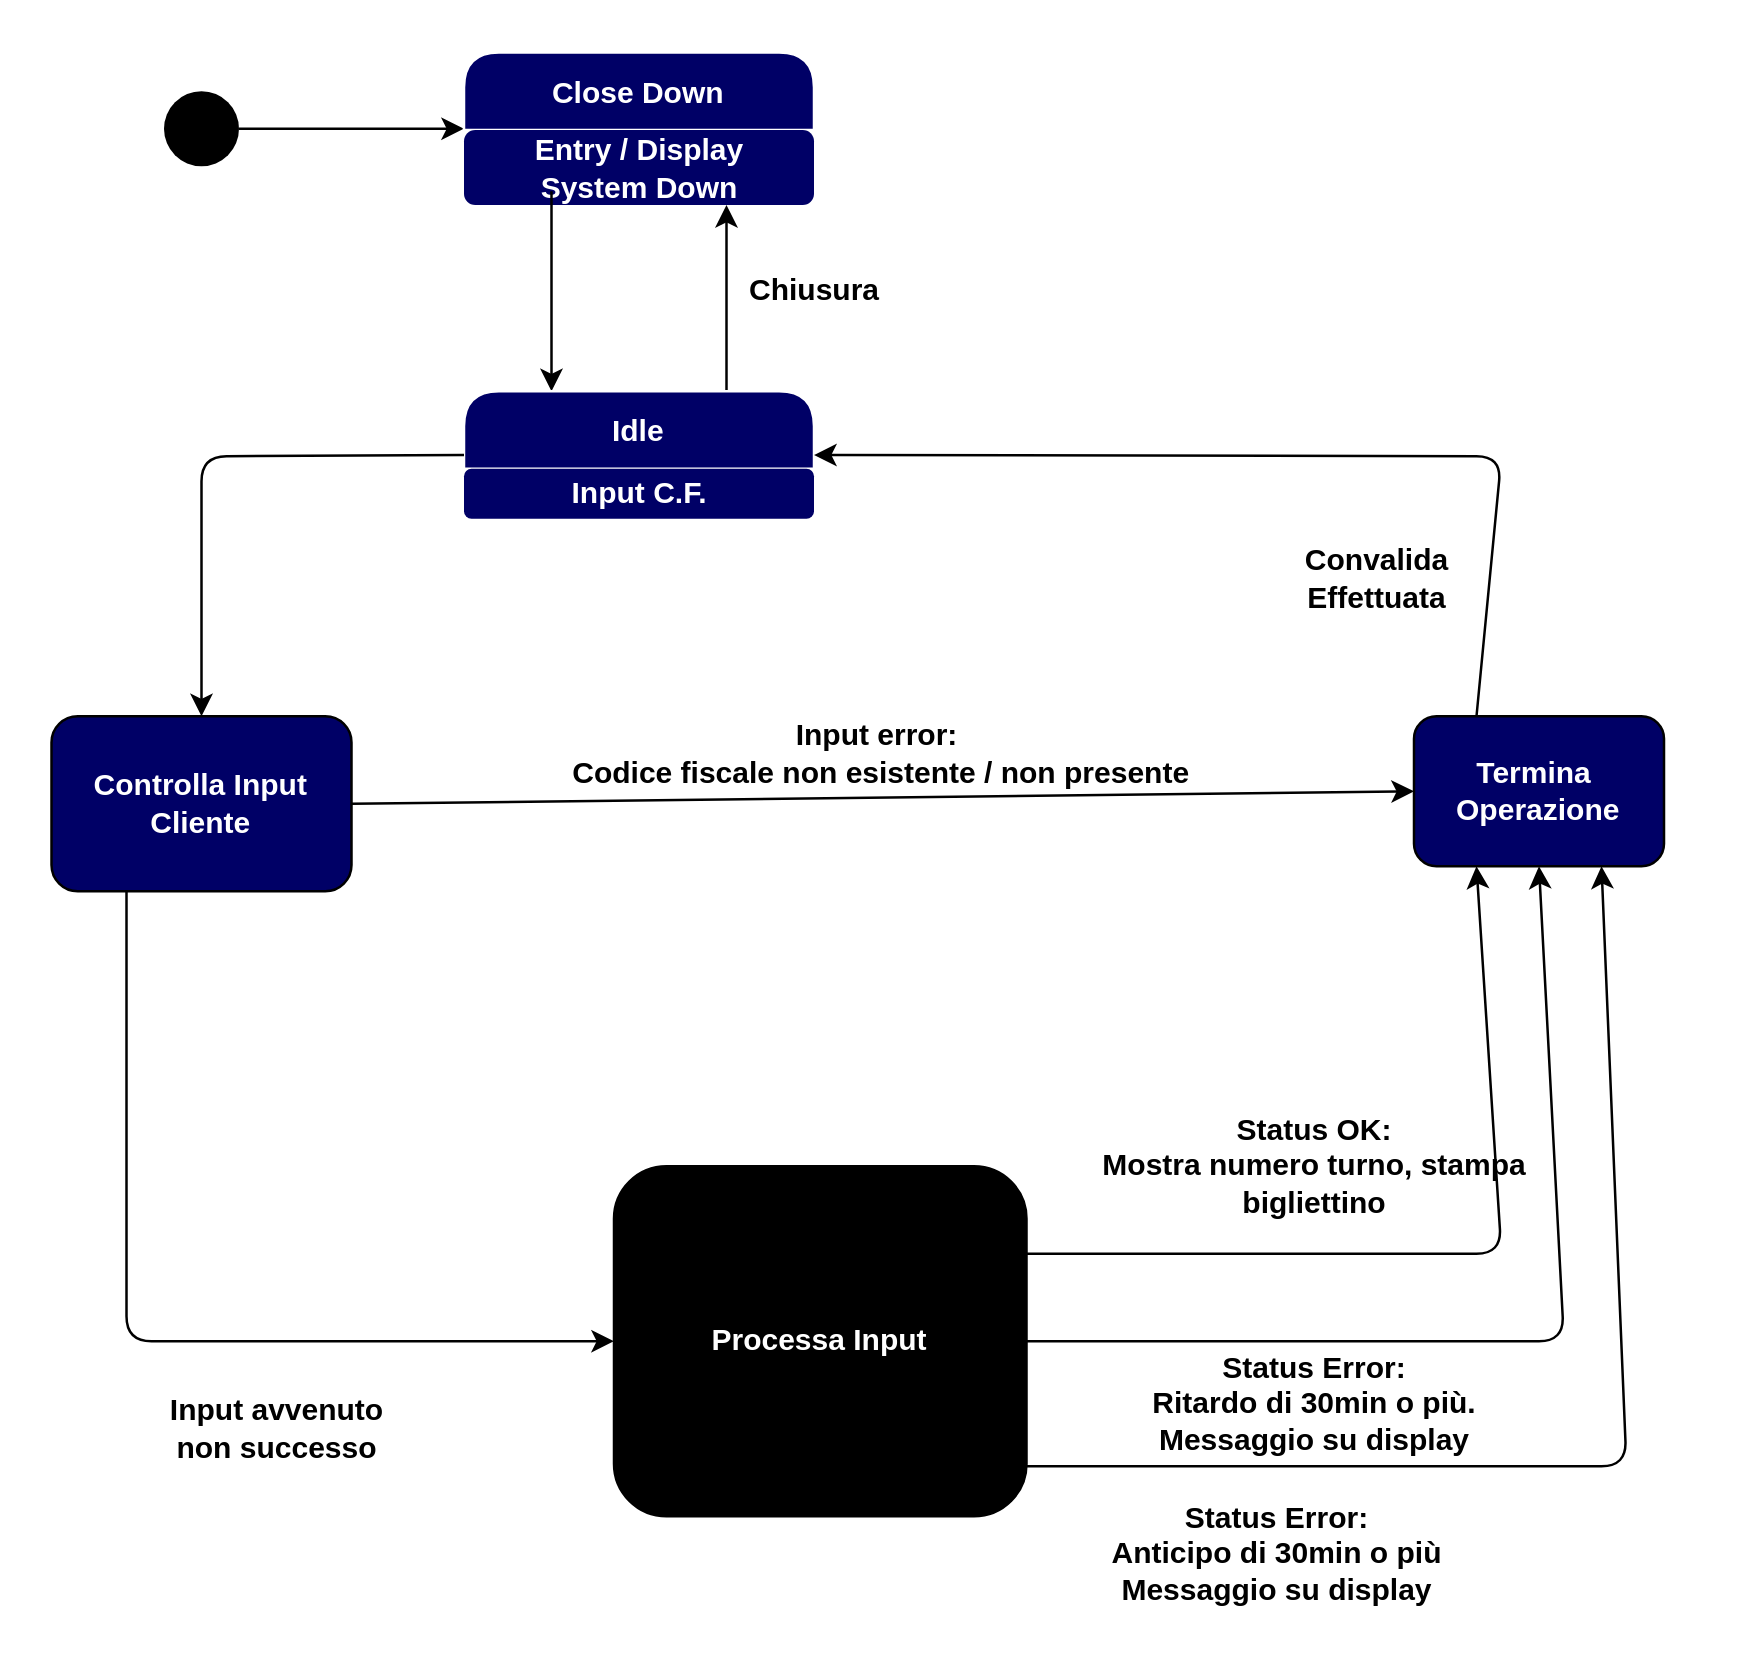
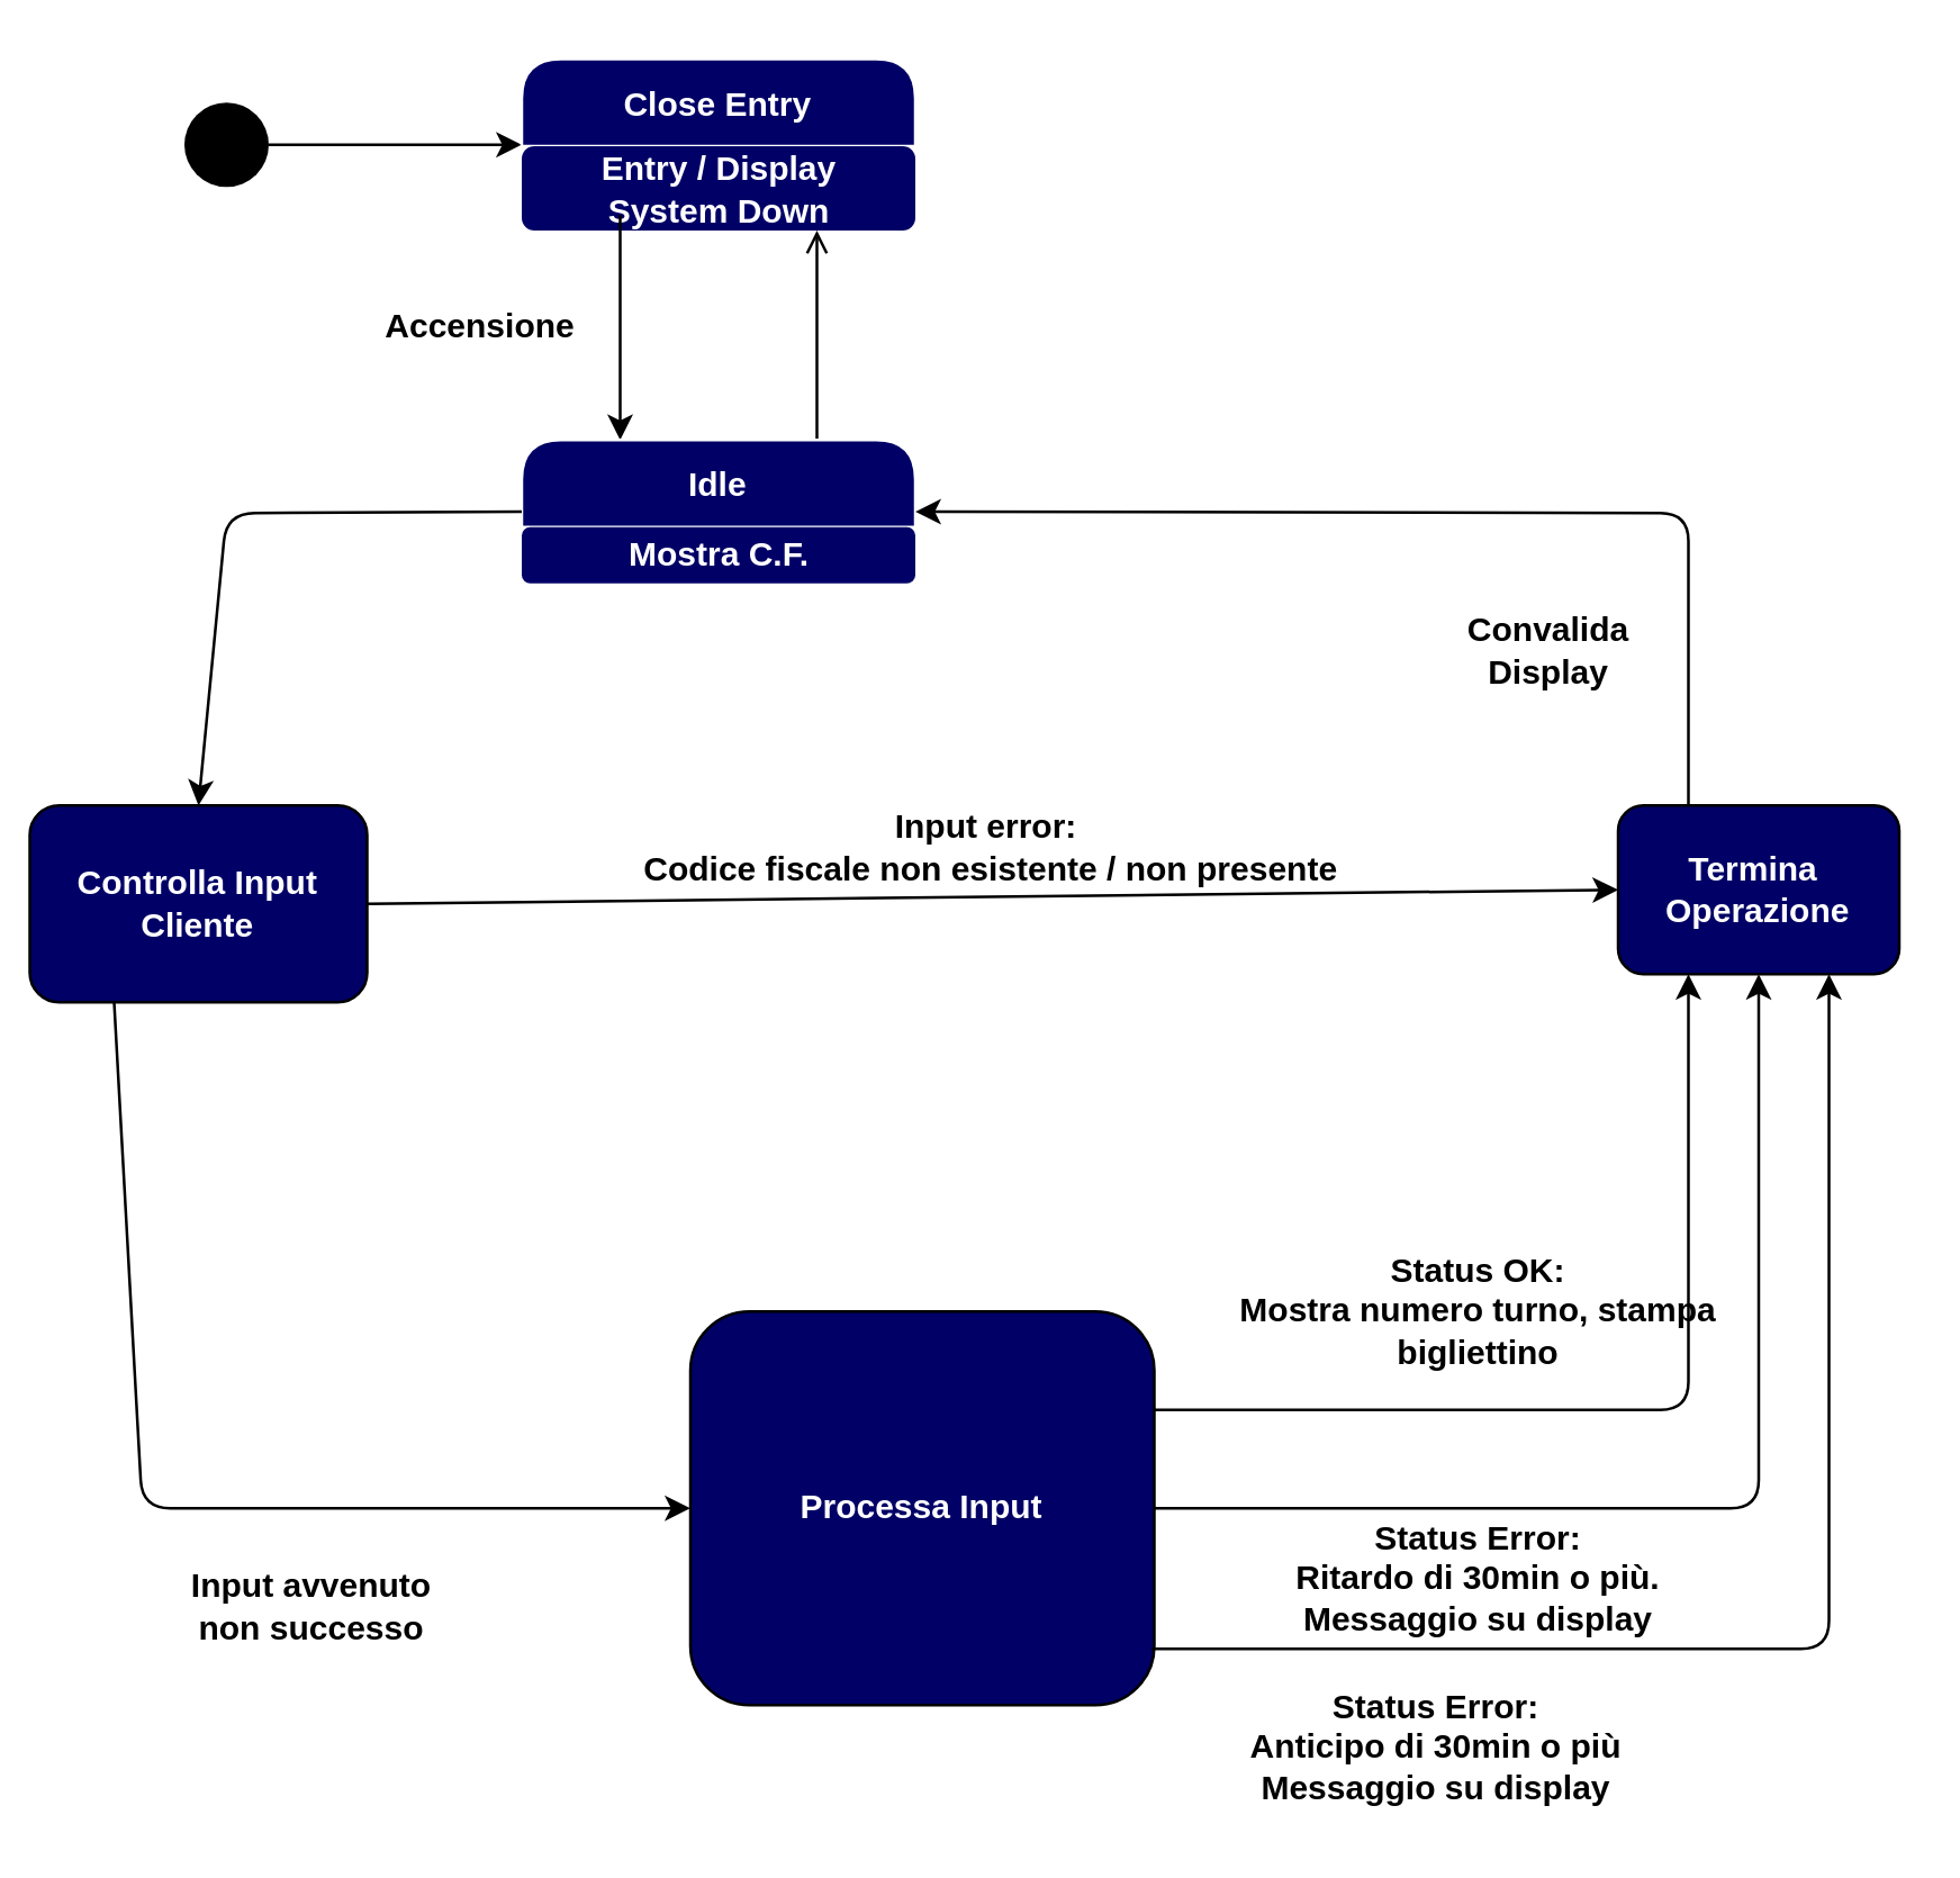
- <mxCell id="4" value="Close Down" style="swimlane;fontStyle=1;childLayout=stackLayout;horizontal=1;startSize=31;horizontalStack=0;resizeParent=1;resizeParentMax=0;resizeLast=0;collapsible=1;marginBottom=0;rounded=1;fillColor=#000066;fontColor=#FFFFFF;swimlaneLine=1;strokeColor=#FFFFFF;" vertex="1" parent="1"><mxGeometry x="185" y="20.5" width="140" height="61" as="geometry" /></mxCell>
+ <mxCell id="4" value="Close Entry" style="swimlane;fontStyle=1;childLayout=stackLayout;horizontal=1;startSize=31;horizontalStack=0;resizeParent=1;resizeParentMax=0;resizeLast=0;collapsible=1;marginBottom=0;rounded=1;fillColor=#000066;fontColor=#FFFFFF;swimlaneLine=1;strokeColor=#FFFFFF;" vertex="1" parent="1"><mxGeometry x="185" y="20.5" width="140" height="61" as="geometry" /></mxCell>
- <mxCell id="7" value="" style="endArrow=classic;html=1;entryX=0.75;entryY=1;entryDx=0;entryDy=0;exitX=0.75;exitY=0;exitDx=0;exitDy=0;entryPerimeter=0;" edge="1" parent="1" source="11" target="5"><mxGeometry width="50" height="50" relative="1" as="geometry"><mxPoint x="290" y="156" as="sourcePoint" /><mxPoint x="285" y="186" as="targetPoint" /></mxGeometry></mxCell>
+ <mxCell id="7" value="" style="endArrow=open;html=1;entryX=0.75;entryY=1;entryDx=0;entryDy=0;exitX=0.75;exitY=0;exitDx=0;exitDy=0;entryPerimeter=0;" edge="1" parent="1" source="11" target="5"><mxGeometry width="50" height="50" relative="1" as="geometry"><mxPoint x="290" y="156" as="sourcePoint" /><mxPoint x="285" y="186" as="targetPoint" /></mxGeometry></mxCell>
+ <mxCell id="9" value="Accensione" style="text;html=1;align=center;verticalAlign=middle;resizable=0;points=[];autosize=1;fontStyle=1" vertex="1" parent="1"><mxGeometry x="130" y="106" width="80" height="20" as="geometry" /></mxCell>
- <mxCell id="8" value="Chiusura" style="text;html=1;align=center;verticalAlign=middle;resizable=0;points=[];autosize=1;fontStyle=1" vertex="1" parent="1"><mxGeometry x="290" y="106" width="70" height="20" as="geometry" /></mxCell>
- <mxCell id="12" value="Input C.F." style="text;html=1;align=center;verticalAlign=middle;resizable=0;points=[];autosize=1;fillColor=#000066;fontColor=#FFFFFF;fontStyle=1;rounded=1;" vertex="1" parent="11"><mxGeometry y="31" width="140" height="20" as="geometry" /></mxCell>
+ <mxCell id="12" value="Mostra C.F." style="text;html=1;align=center;verticalAlign=middle;resizable=0;points=[];autosize=1;fillColor=#000066;fontColor=#FFFFFF;fontStyle=1;rounded=1;" vertex="1" parent="11"><mxGeometry y="31" width="140" height="20" as="geometry" /></mxCell>
- <mxCell id="22" value="Convalida &lt;br&gt;Effettuata" style="text;html=1;align=center;verticalAlign=middle;resizable=0;points=[];autosize=1;fontStyle=1" vertex="1" parent="1"><mxGeometry x="515" y="216" width="70" height="30" as="geometry" /></mxCell>
+ <mxCell id="22" value="Convalida &lt;br&gt;Display" style="text;html=1;align=center;verticalAlign=middle;resizable=0;points=[];autosize=1;fontStyle=1" vertex="1" parent="1"><mxGeometry x="515" y="216" width="70" height="30" as="geometry" /></mxCell>
- <mxCell id="19" value="Termina&amp;nbsp;&lt;br&gt;Operazione" style="rounded=1;whiteSpace=wrap;html=1;fillColor=#000066;fontColor=#FFFFFF;fontStyle=1" vertex="1" parent="1"><mxGeometry x="565" y="286" width="100" height="60" as="geometry" /></mxCell>
+ <mxCell id="19" value="Termina&amp;nbsp;&lt;br&gt;Operazione" style="rounded=1;whiteSpace=wrap;html=1;fillColor=#000066;fontColor=#FFFFFF;fontStyle=1" vertex="1" parent="1"><mxGeometry x="575" y="286" width="100" height="60" as="geometry" /></mxCell>
- <mxCell id="14" value="Controlla Input&lt;br&gt;Cliente" style="rounded=1;whiteSpace=wrap;html=1;fillColor=#000066;fontColor=#FFFFFF;fontStyle=1" vertex="1" parent="1"><mxGeometry x="20" y="286" width="120" height="70" as="geometry" /></mxCell>
+ <mxCell id="14" value="Controlla Input&lt;br&gt;Cliente" style="rounded=1;whiteSpace=wrap;html=1;fillColor=#000066;fontColor=#FFFFFF;fontStyle=1" vertex="1" parent="1"><mxGeometry x="10" y="286" width="120" height="70" as="geometry" /></mxCell>
- <mxCell id="16" value="Processa Input" style="rounded=1;whiteSpace=wrap;html=1;fillColor=#000000;fontColor=#FFFFFF;fontStyle=1;align=center;" vertex="1" parent="1"><mxGeometry x="245" y="466" width="165" height="140" as="geometry" /></mxCell>
+ <mxCell id="16" value="Processa Input" style="rounded=1;whiteSpace=wrap;html=1;fillColor=#000066;fontColor=#FFFFFF;fontStyle=1;align=center;" vertex="1" parent="1"><mxGeometry x="245" y="466" width="165" height="140" as="geometry" /></mxCell>
